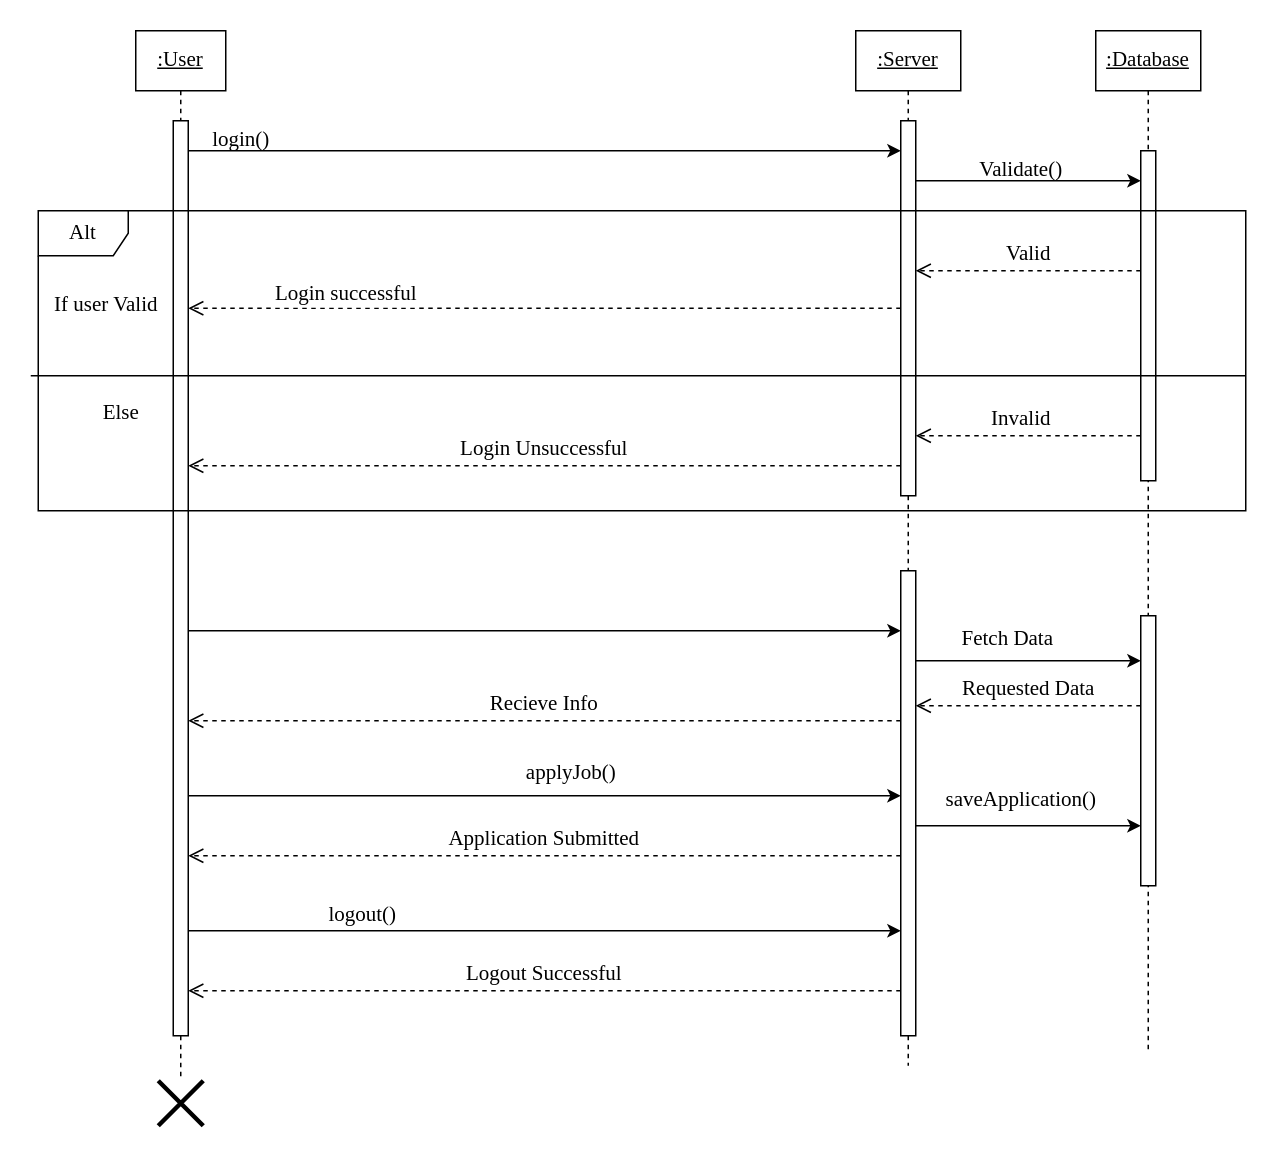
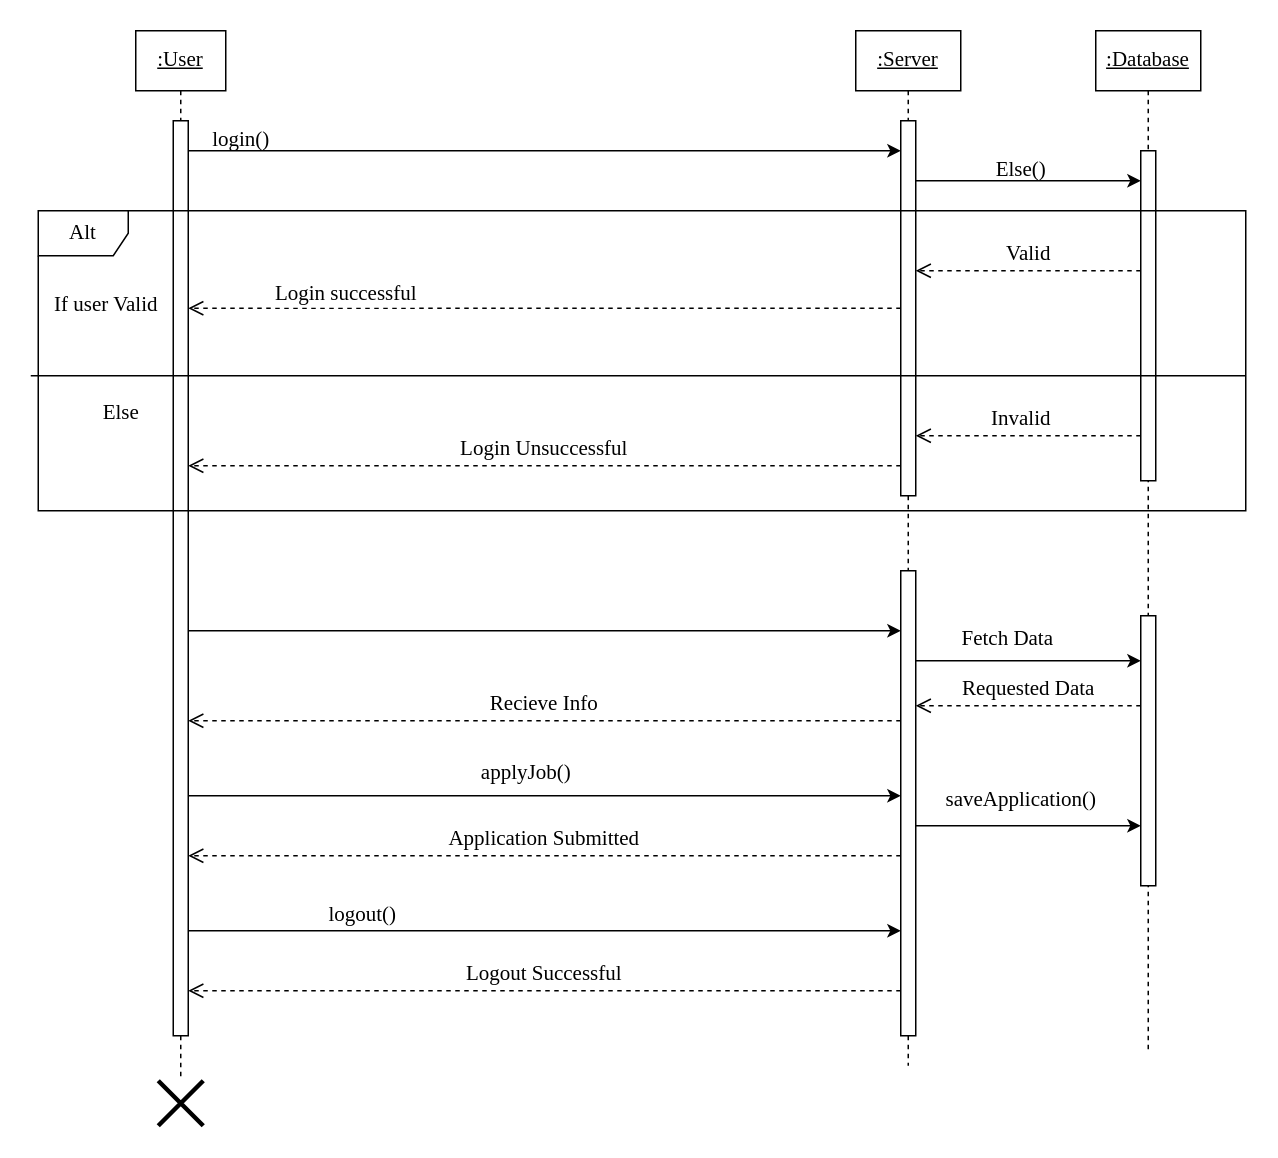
- <mxCell id="18" value="Validate()" style="text;html=1;align=center;verticalAlign=middle;resizable=0;points=[];autosize=1;strokeColor=none;fillColor=none;fontSize=14;fontFamily=Times New Roman;" vertex="1" parent="1"><mxGeometry x="640" y="98" width="80" height="30" as="geometry" /></mxCell>
+ <mxCell id="18" value="Else()" style="text;html=1;align=center;verticalAlign=middle;resizable=0;points=[];autosize=1;strokeColor=none;fillColor=none;fontSize=14;fontFamily=Times New Roman;" vertex="1" parent="1"><mxGeometry x="640" y="98" width="80" height="30" as="geometry" /></mxCell>
- <mxCell id="30" value="applyJob()" style="text;html=1;align=center;verticalAlign=middle;resizable=0;points=[];autosize=1;strokeColor=none;fillColor=none;fontFamily=Times New Roman;fontSize=14;" vertex="1" parent="1"><mxGeometry x="340" y="500" width="80" height="30" as="geometry" /></mxCell>
+ <mxCell id="30" value="applyJob()" style="text;html=1;align=center;verticalAlign=middle;resizable=0;points=[];autosize=1;strokeColor=none;fillColor=none;fontFamily=Times New Roman;fontSize=14;" vertex="1" parent="1"><mxGeometry x="310" y="500" width="80" height="30" as="geometry" /></mxCell>
